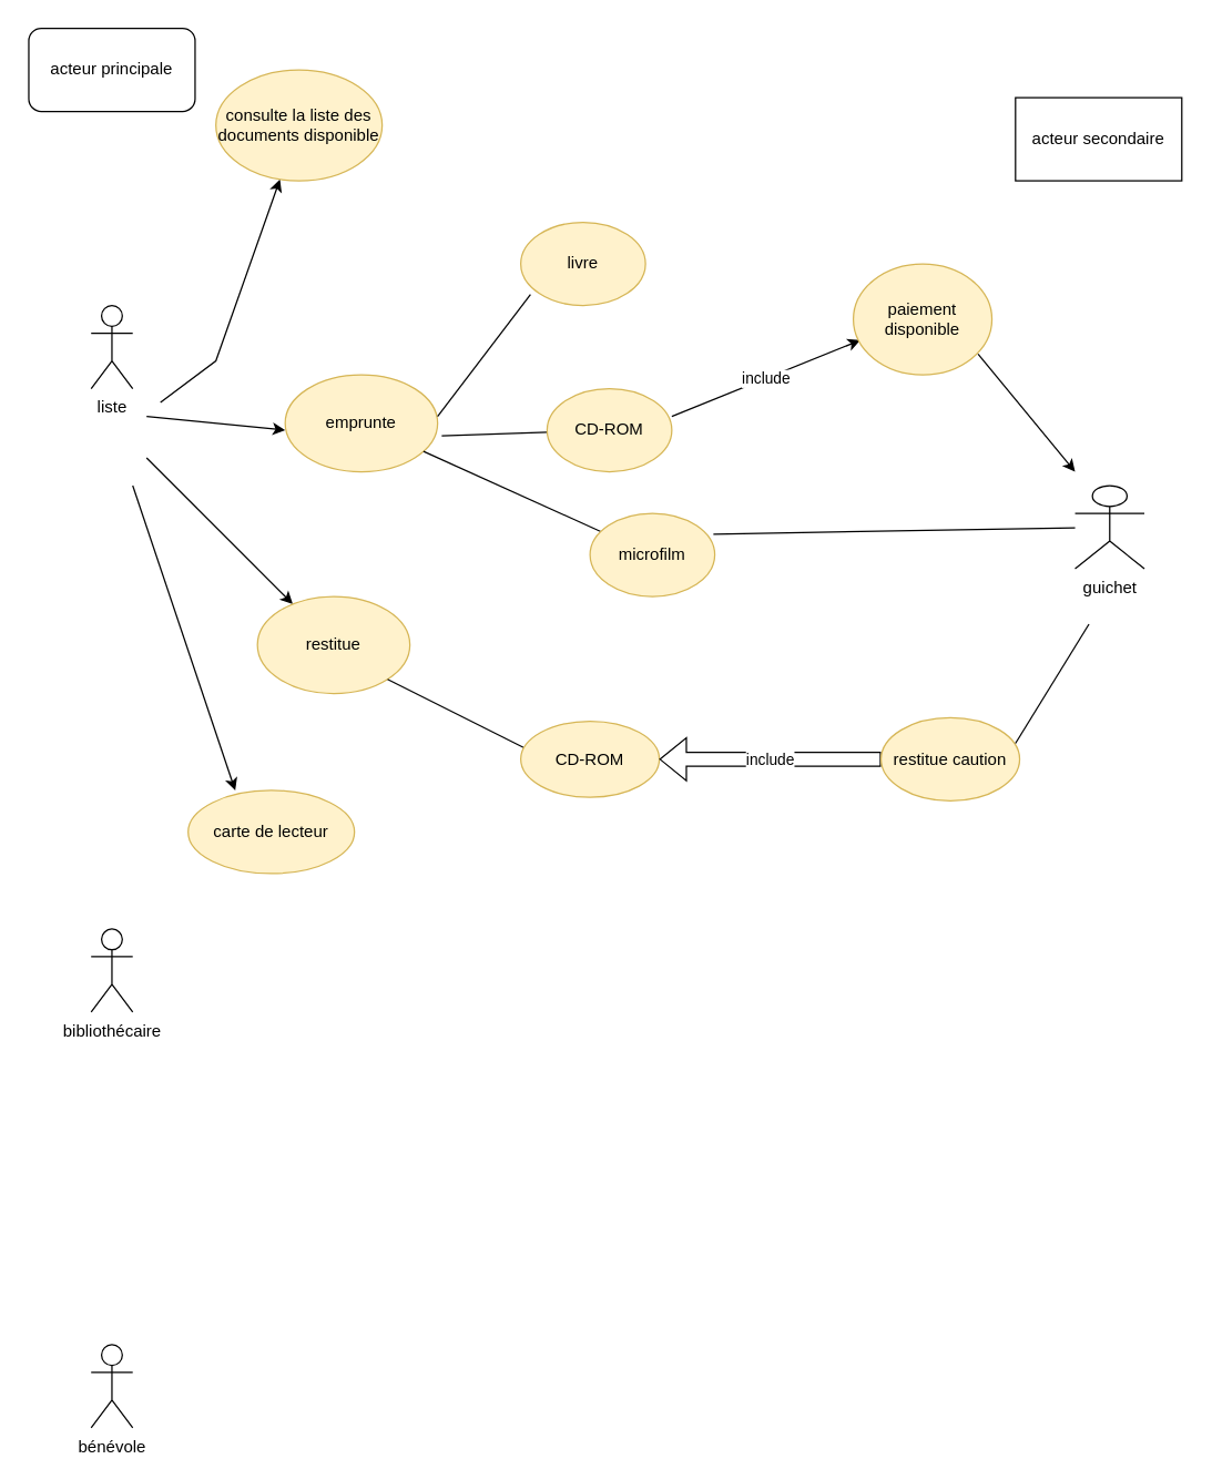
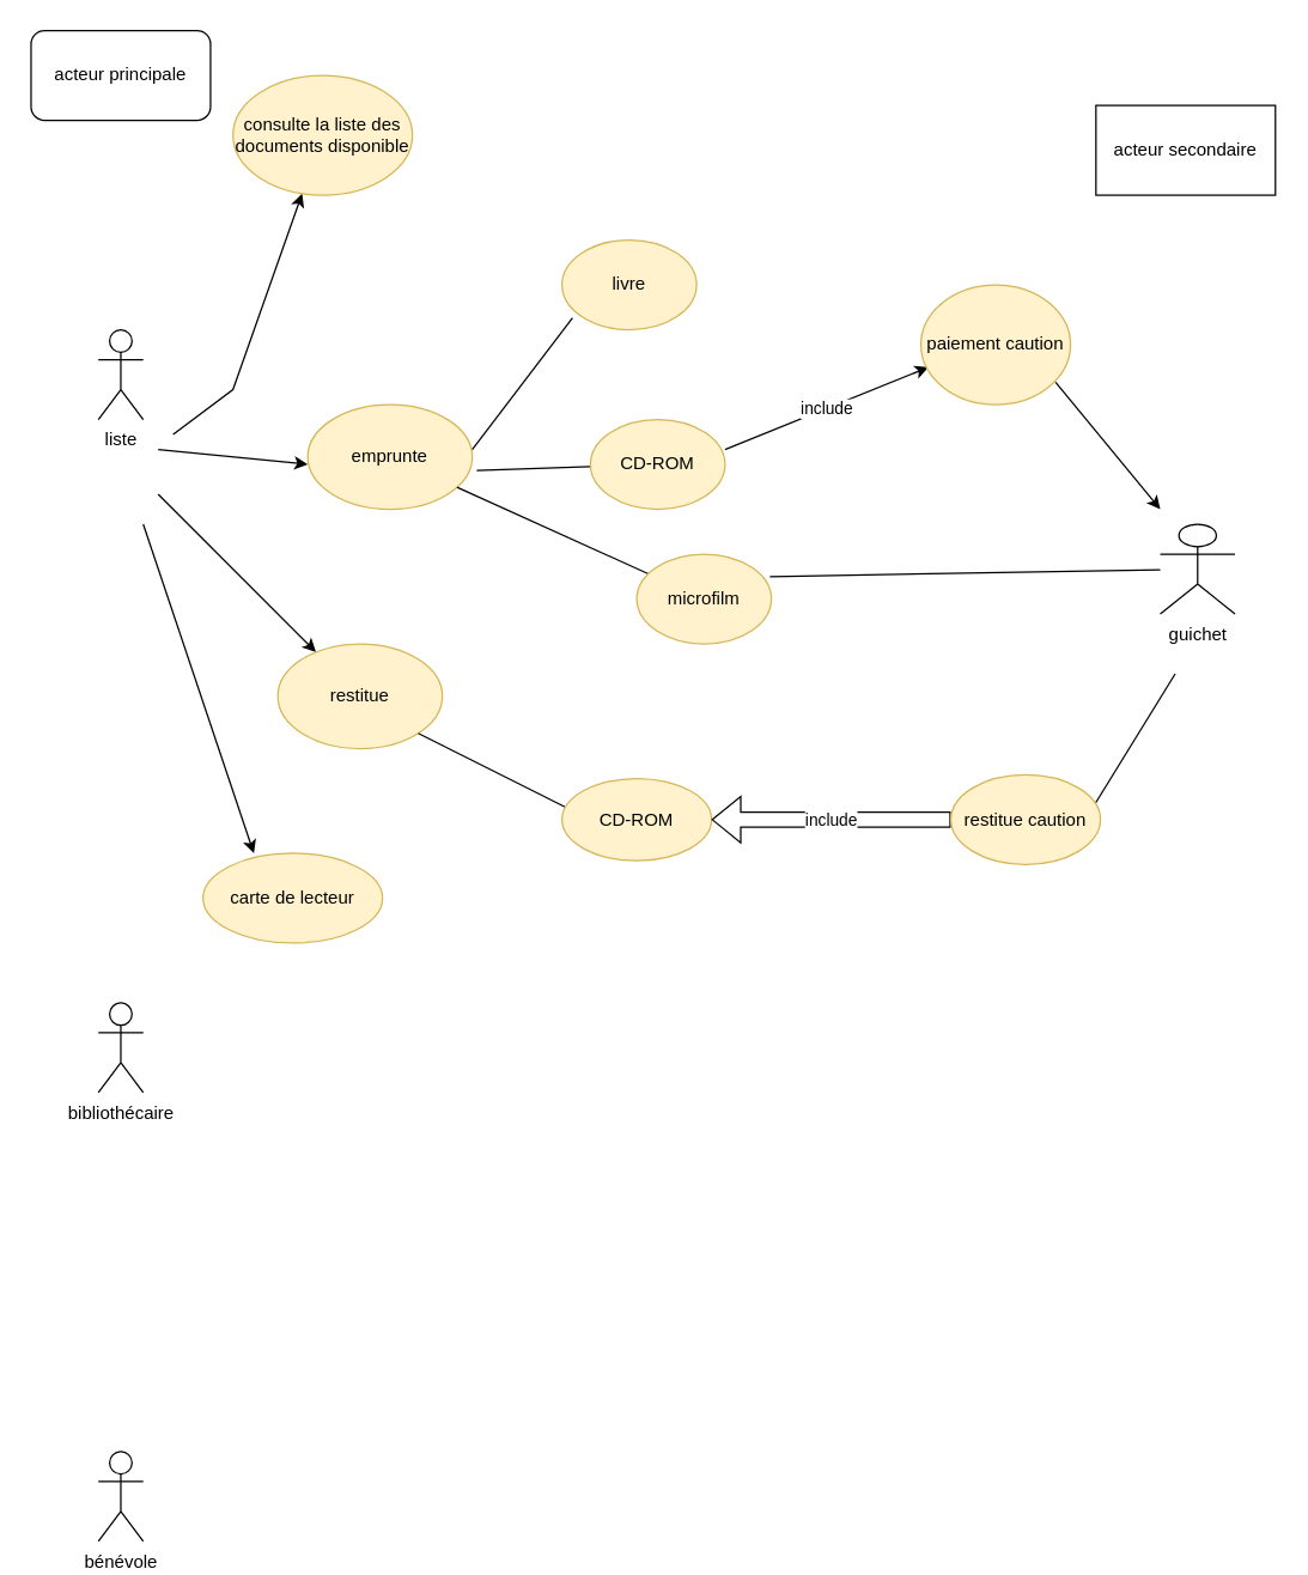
- <mxCell id="21" value="paiement disponible" style="ellipse;whiteSpace=wrap;html=1;fillColor=#fff2cc;strokeColor=#d6b656;" parent="1" vertex="1"><mxGeometry x="615" y="190" width="100" height="80" as="geometry" /></mxCell>
+ <mxCell id="21" value="paiement caution" style="ellipse;whiteSpace=wrap;html=1;fillColor=#fff2cc;strokeColor=#d6b656;" parent="1" vertex="1"><mxGeometry x="615" y="190" width="100" height="80" as="geometry" /></mxCell>
